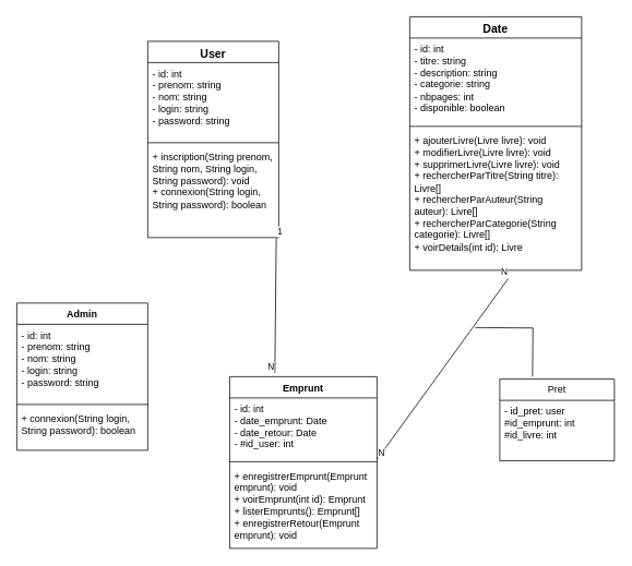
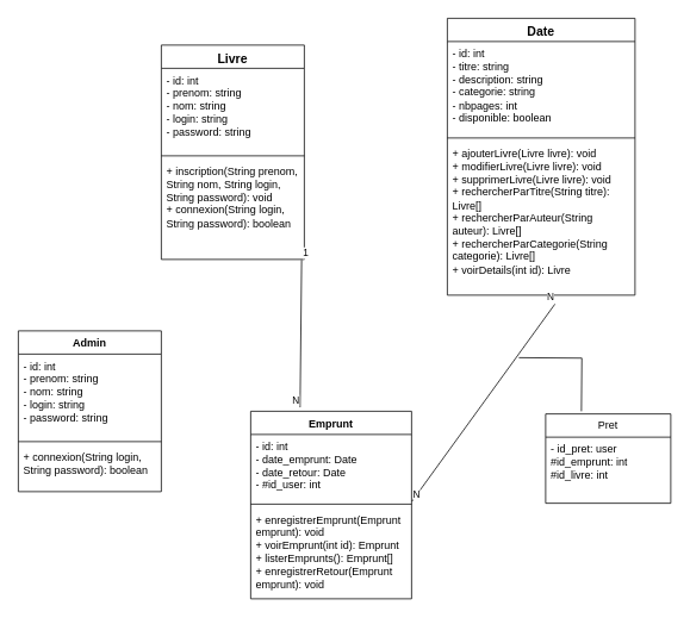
- <mxCell id="2" value="&lt;font style=&quot;font-size: 14px;&quot;&gt;User&lt;/font&gt;" style="swimlane;fontStyle=1;align=center;verticalAlign=top;childLayout=stackLayout;horizontal=1;startSize=26;horizontalStack=0;resizeParent=1;resizeParentMax=0;resizeLast=0;collapsible=1;marginBottom=0;whiteSpace=wrap;html=1;" parent="1" vertex="1"><mxGeometry x="180" y="50" width="160" height="240" as="geometry" /></mxCell>
+ <mxCell id="2" value="&lt;font style=&quot;font-size: 14px;&quot;&gt;Livre&lt;/font&gt;" style="swimlane;fontStyle=1;align=center;verticalAlign=top;childLayout=stackLayout;horizontal=1;startSize=26;horizontalStack=0;resizeParent=1;resizeParentMax=0;resizeLast=0;collapsible=1;marginBottom=0;whiteSpace=wrap;html=1;" parent="1" vertex="1"><mxGeometry x="180" y="50" width="160" height="240" as="geometry" /></mxCell>
